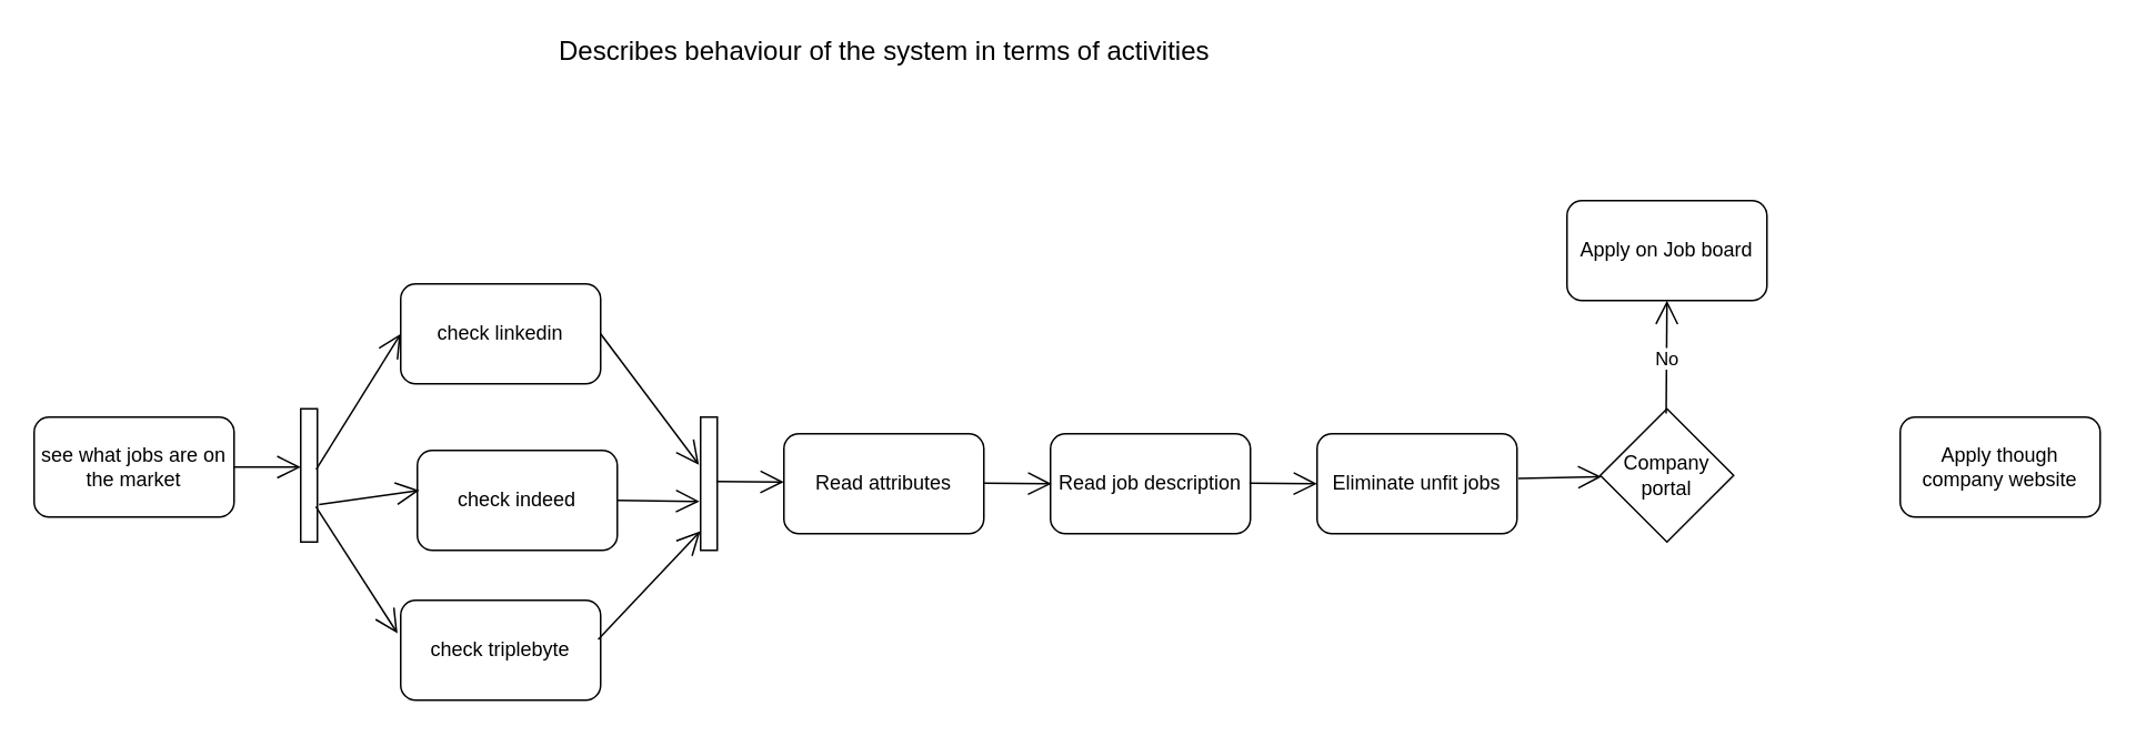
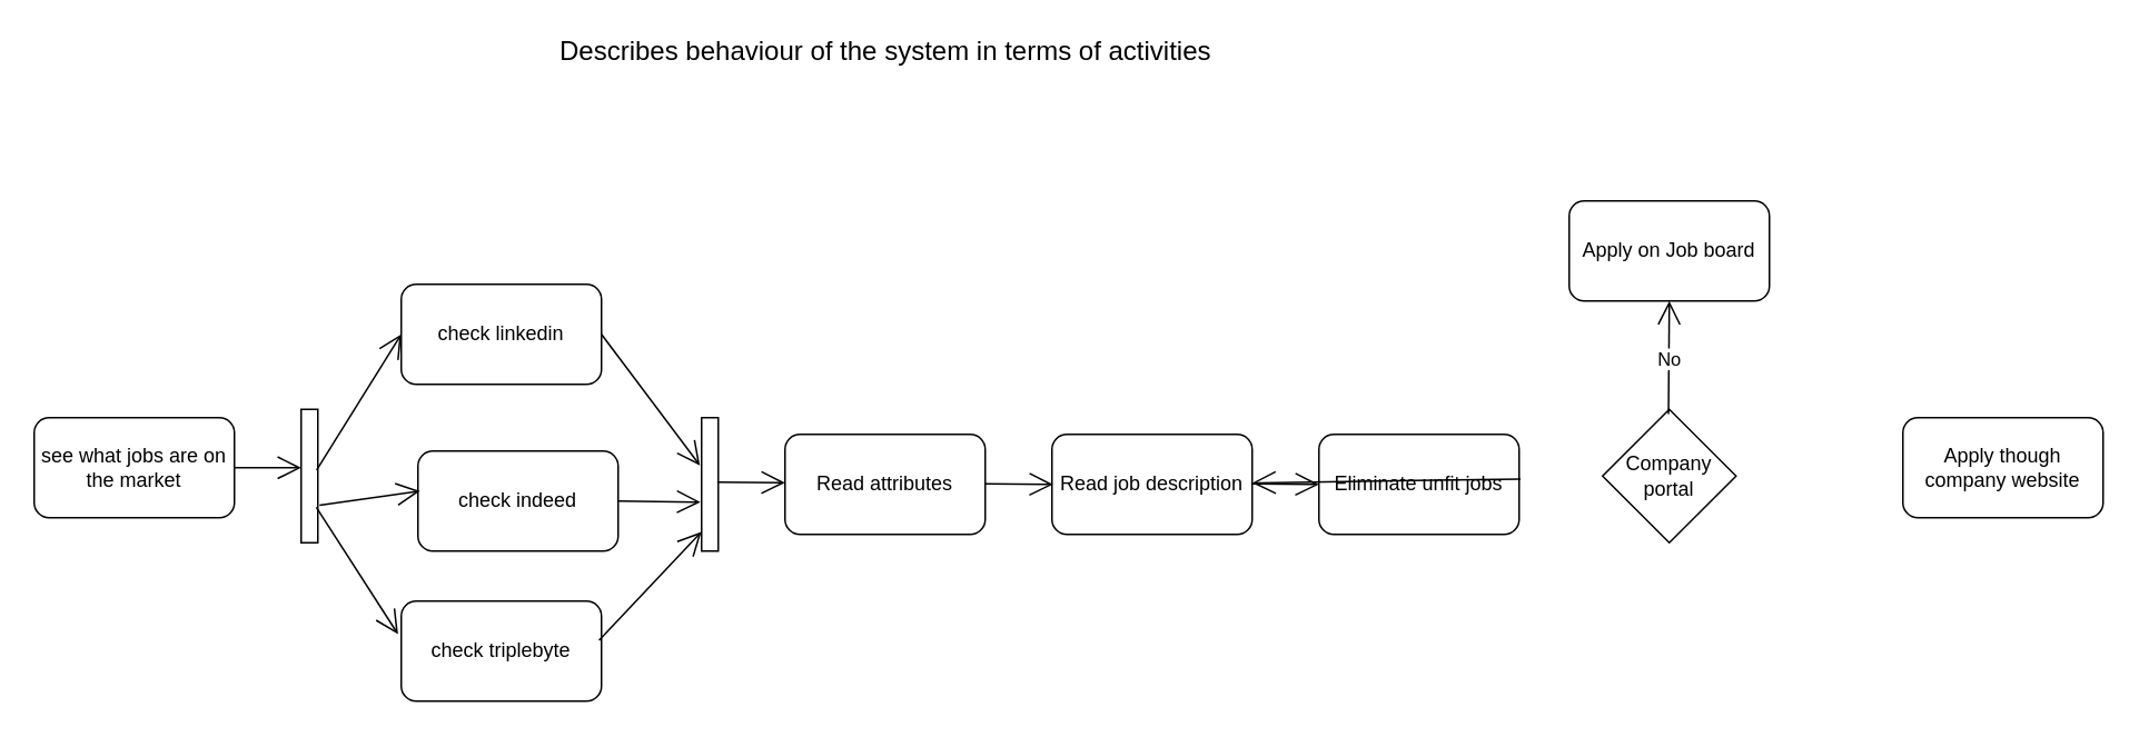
- <mxCell id="16" value="" style="endArrow=open;endFill=1;endSize=12;html=1;rounded=0;exitX=1.007;exitY=0.446;exitDx=0;exitDy=0;exitPerimeter=0;" parent="1" source="6" target="15" edge="1"><mxGeometry width="160" relative="1" as="geometry"><mxPoint x="850" y="240" as="sourcePoint" /><mxPoint x="1010" y="240" as="targetPoint" /></mxGeometry></mxCell>
+ <mxCell id="16" value="" style="endArrow=open;endFill=1;endSize=12;html=1;rounded=0;exitX=1.007;exitY=0.446;exitDx=0;exitDy=0;exitPerimeter=0;" parent="1" source="6" target="25" edge="1"><mxGeometry width="160" relative="1" as="geometry"><mxPoint x="850" y="240" as="sourcePoint" /><mxPoint x="1010" y="240" as="targetPoint" /></mxGeometry></mxCell>
